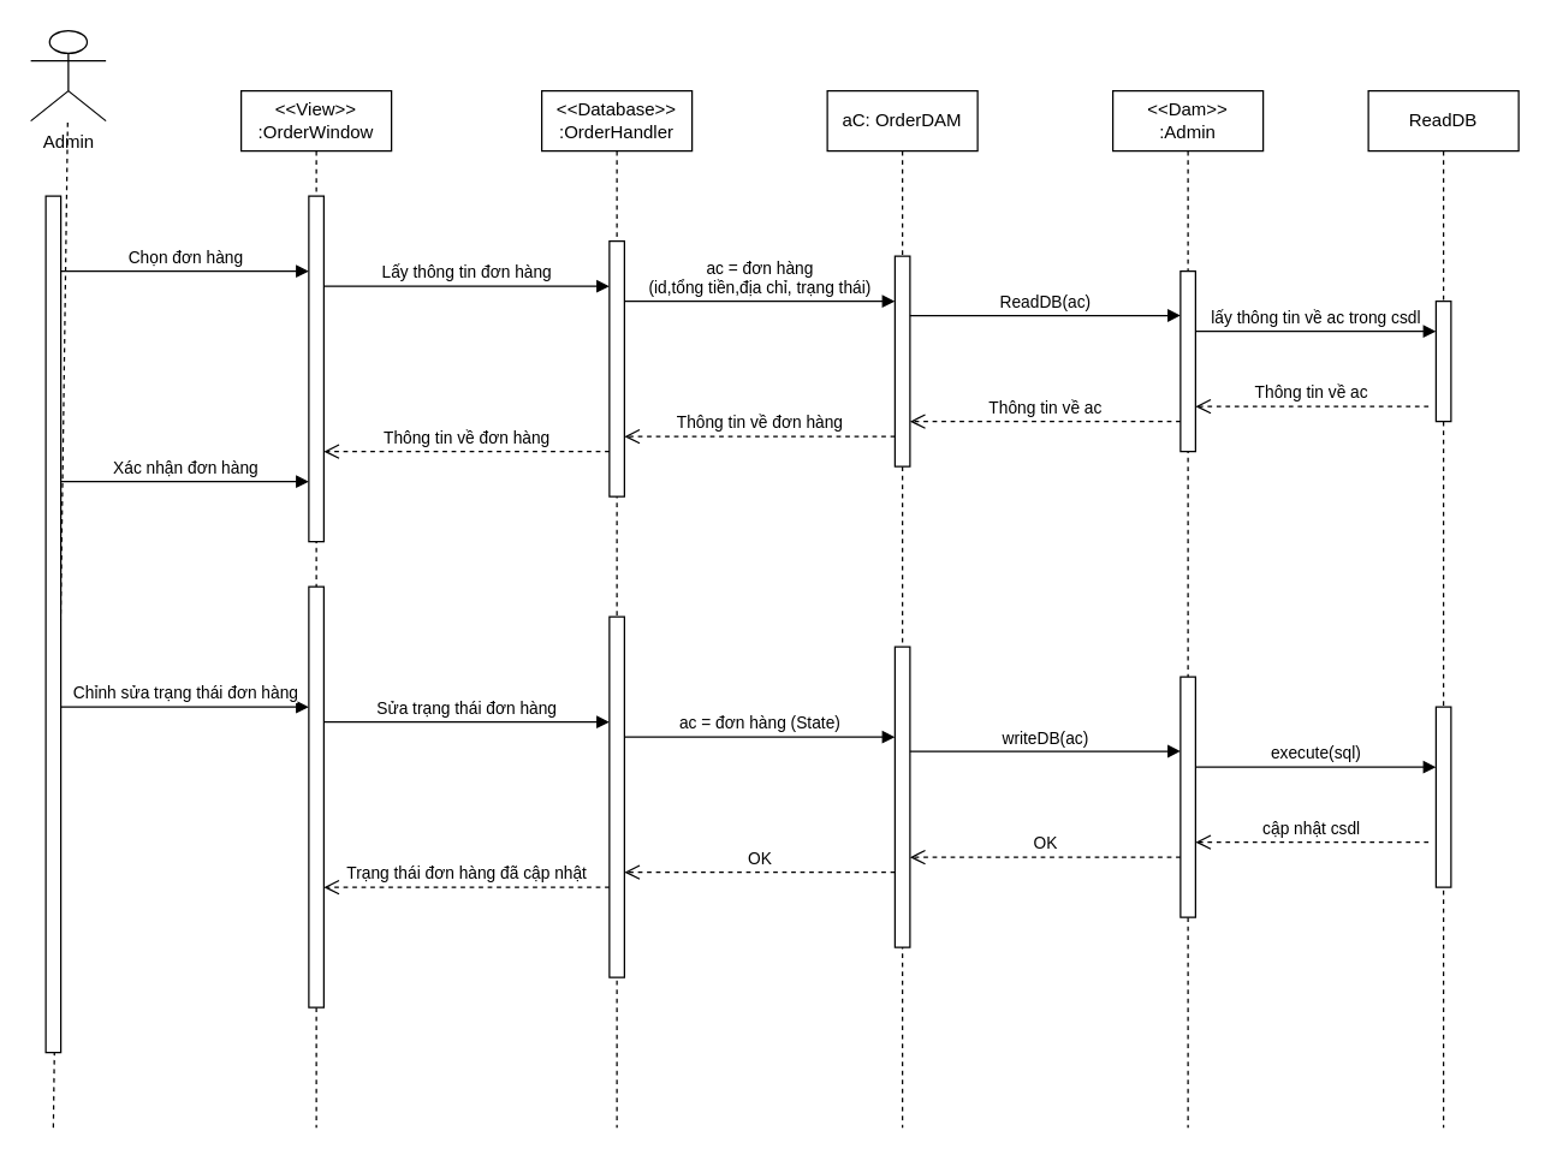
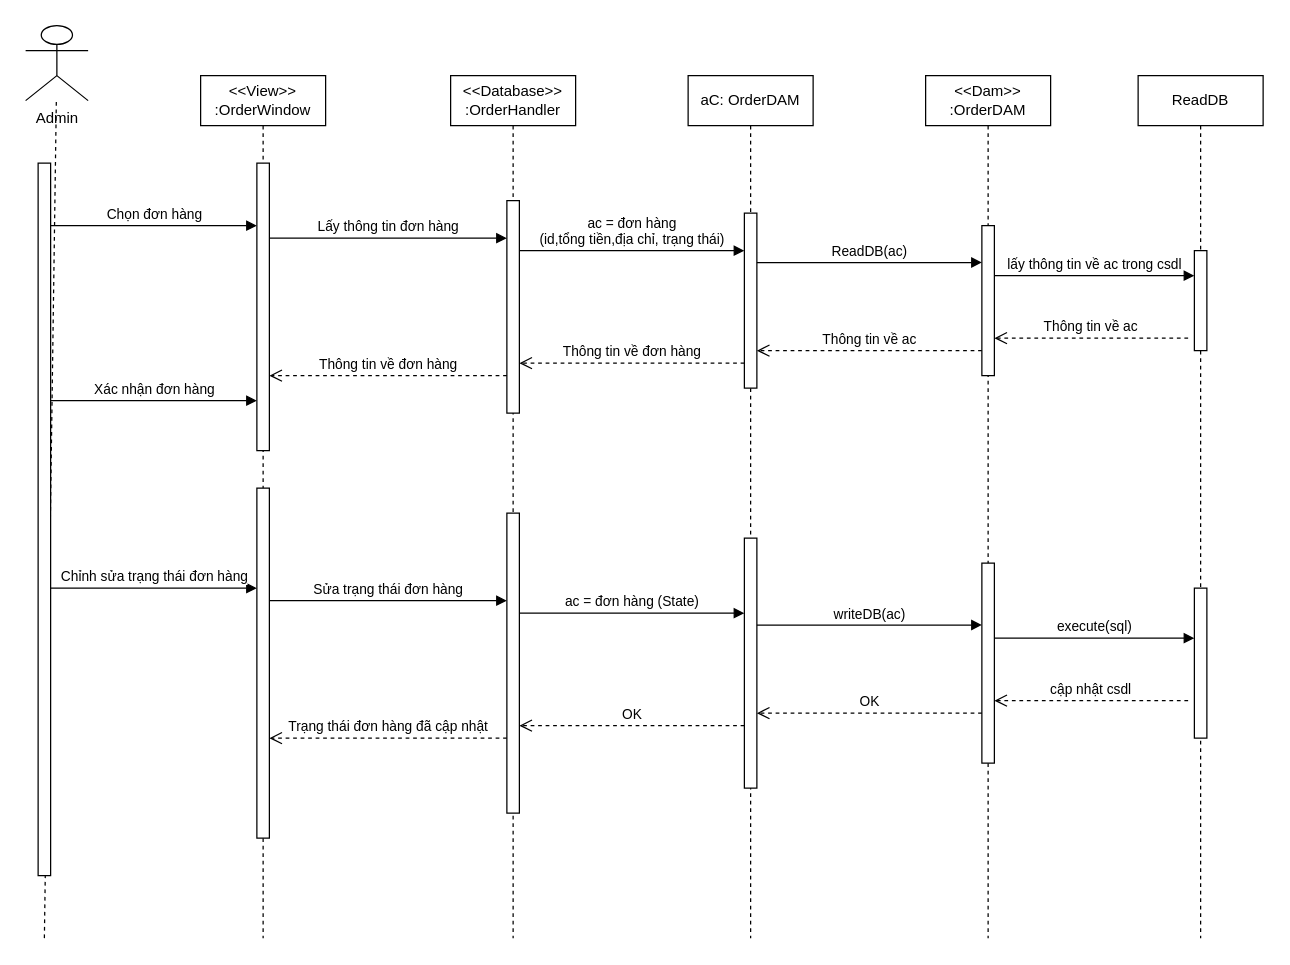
- <mxCell id="10" value="&amp;lt;&amp;lt;Dam&amp;gt;&amp;gt;&lt;div&gt;:Admin&lt;/div&gt;" style="shape=umlLifeline;perimeter=lifelinePerimeter;whiteSpace=wrap;html=1;container=0;dropTarget=0;collapsible=0;recursiveResize=0;outlineConnect=0;portConstraint=eastwest;newEdgeStyle={&quot;edgeStyle&quot;:&quot;elbowEdgeStyle&quot;,&quot;elbow&quot;:&quot;vertical&quot;,&quot;curved&quot;:0,&quot;rounded&quot;:0};" vertex="1" parent="1"><mxGeometry x="740" y="60" width="100" height="690" as="geometry" /></mxCell>
+ <mxCell id="10" value="&amp;lt;&amp;lt;Dam&amp;gt;&amp;gt;&lt;div&gt;:OrderDAM&lt;/div&gt;" style="shape=umlLifeline;perimeter=lifelinePerimeter;whiteSpace=wrap;html=1;container=0;dropTarget=0;collapsible=0;recursiveResize=0;outlineConnect=0;portConstraint=eastwest;newEdgeStyle={&quot;edgeStyle&quot;:&quot;elbowEdgeStyle&quot;,&quot;elbow&quot;:&quot;vertical&quot;,&quot;curved&quot;:0,&quot;rounded&quot;:0};" vertex="1" parent="1"><mxGeometry x="740" y="60" width="100" height="690" as="geometry" /></mxCell>
